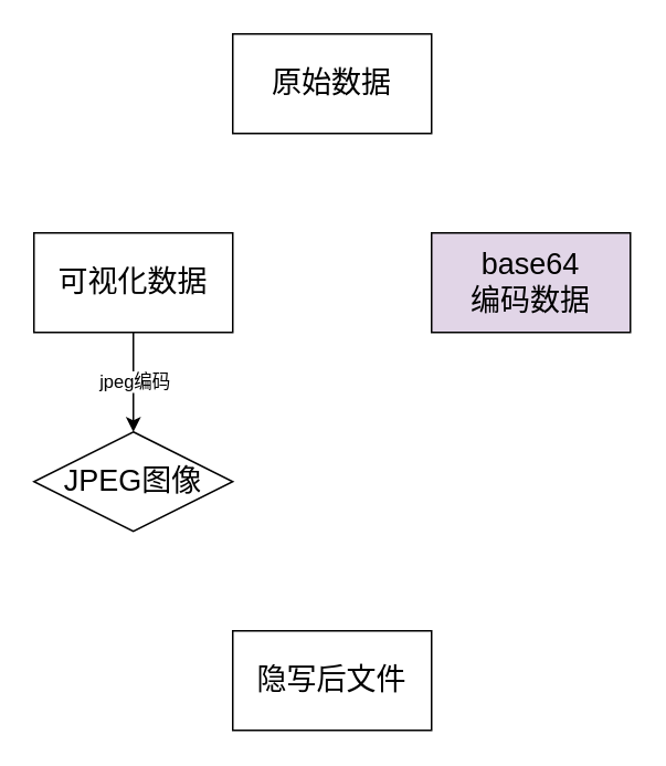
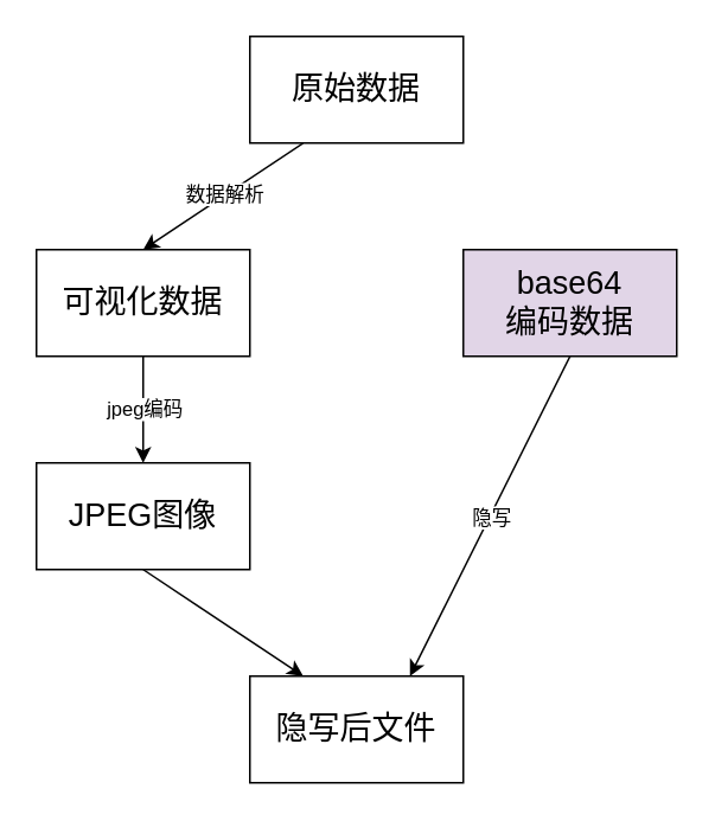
+ <mxCell id="6" value="" style="endArrow=classic;html=1;rounded=0;entryX=0.5;entryY=0;entryDx=0;entryDy=0;exitX=0.25;exitY=1;exitDx=0;exitDy=0;" parent="1" source="2" target="3" edge="1"><mxGeometry width="50" height="50" relative="1" as="geometry"><mxPoint x="190" y="210" as="sourcePoint" /><mxPoint x="240" y="160" as="targetPoint" /></mxGeometry></mxCell>
+ <mxCell id="7" value="数据解析" style="edgeLabel;html=1;align=center;verticalAlign=middle;resizable=0;points=[];" parent="6" vertex="1" connectable="0"><mxGeometry x="-0.026" y="-1" relative="1" as="geometry"><mxPoint as="offset" /></mxGeometry></mxCell>
+ <mxCell id="12" value="" style="endArrow=classic;html=1;rounded=0;entryX=0.75;entryY=0;entryDx=0;entryDy=0;exitX=0.5;exitY=1;exitDx=0;exitDy=0;" parent="1" source="5" target="10" edge="1"><mxGeometry width="50" height="50" relative="1" as="geometry"><mxPoint x="170" y="290" as="sourcePoint" /><mxPoint x="220" y="240" as="targetPoint" /></mxGeometry></mxCell>
+ <mxCell id="13" value="隐写" style="edgeLabel;html=1;align=center;verticalAlign=middle;resizable=0;points=[];" parent="12" vertex="1" connectable="0"><mxGeometry x="0.001" y="1" relative="1" as="geometry"><mxPoint as="offset" /></mxGeometry></mxCell>
- <mxCell id="4" value="&lt;span style=&quot;font-size: 18px;&quot;&gt;JPEG图像&lt;/span&gt;" style="rhombus;whiteSpace=wrap;html=1;" parent="1" vertex="1"><mxGeometry x="20" y="260" width="120" height="60" as="geometry" /></mxCell>
+ <mxCell id="4" value="&lt;span style=&quot;font-size: 18px;&quot;&gt;JPEG图像&lt;/span&gt;" style="rounded=0;whiteSpace=wrap;html=1;" parent="1" vertex="1"><mxGeometry x="20" y="260" width="120" height="60" as="geometry" /></mxCell>
+ <mxCell id="11" value="" style="endArrow=classic;html=1;rounded=0;entryX=0.25;entryY=0;entryDx=0;entryDy=0;exitX=0.5;exitY=1;exitDx=0;exitDy=0;" parent="1" source="4" target="10" edge="1"><mxGeometry width="50" height="50" relative="1" as="geometry"><mxPoint x="170" y="370" as="sourcePoint" /><mxPoint x="220" y="320" as="targetPoint" /></mxGeometry></mxCell>
